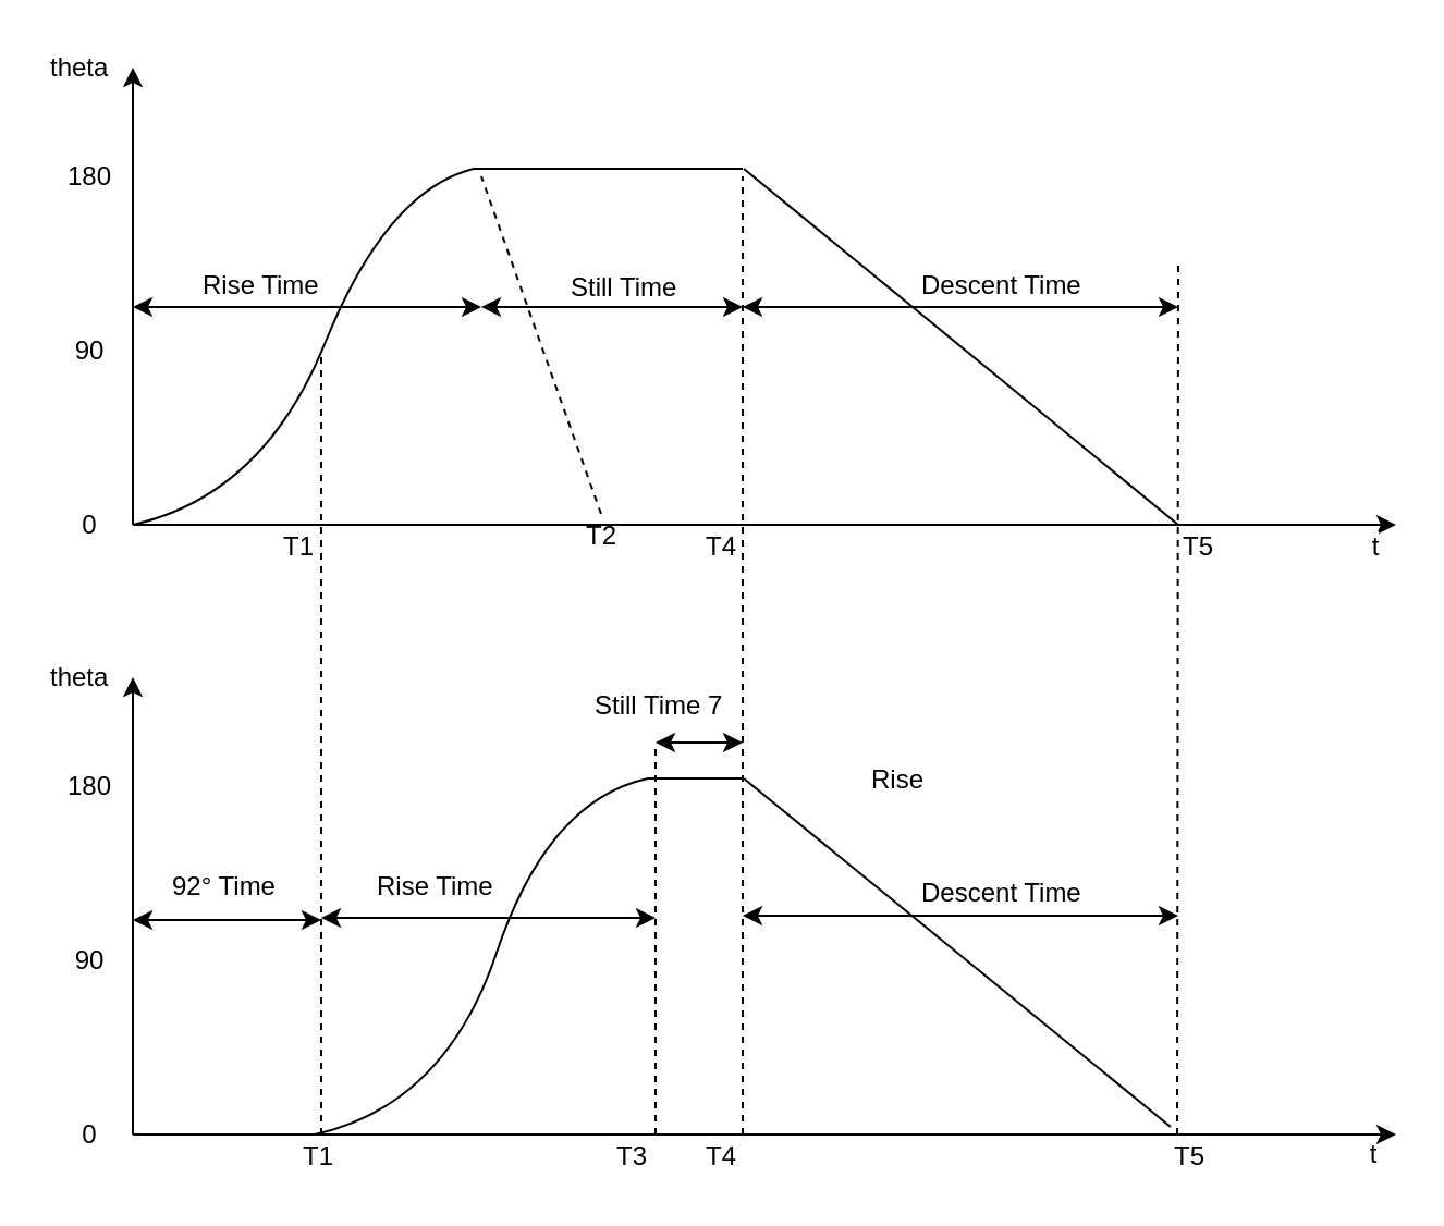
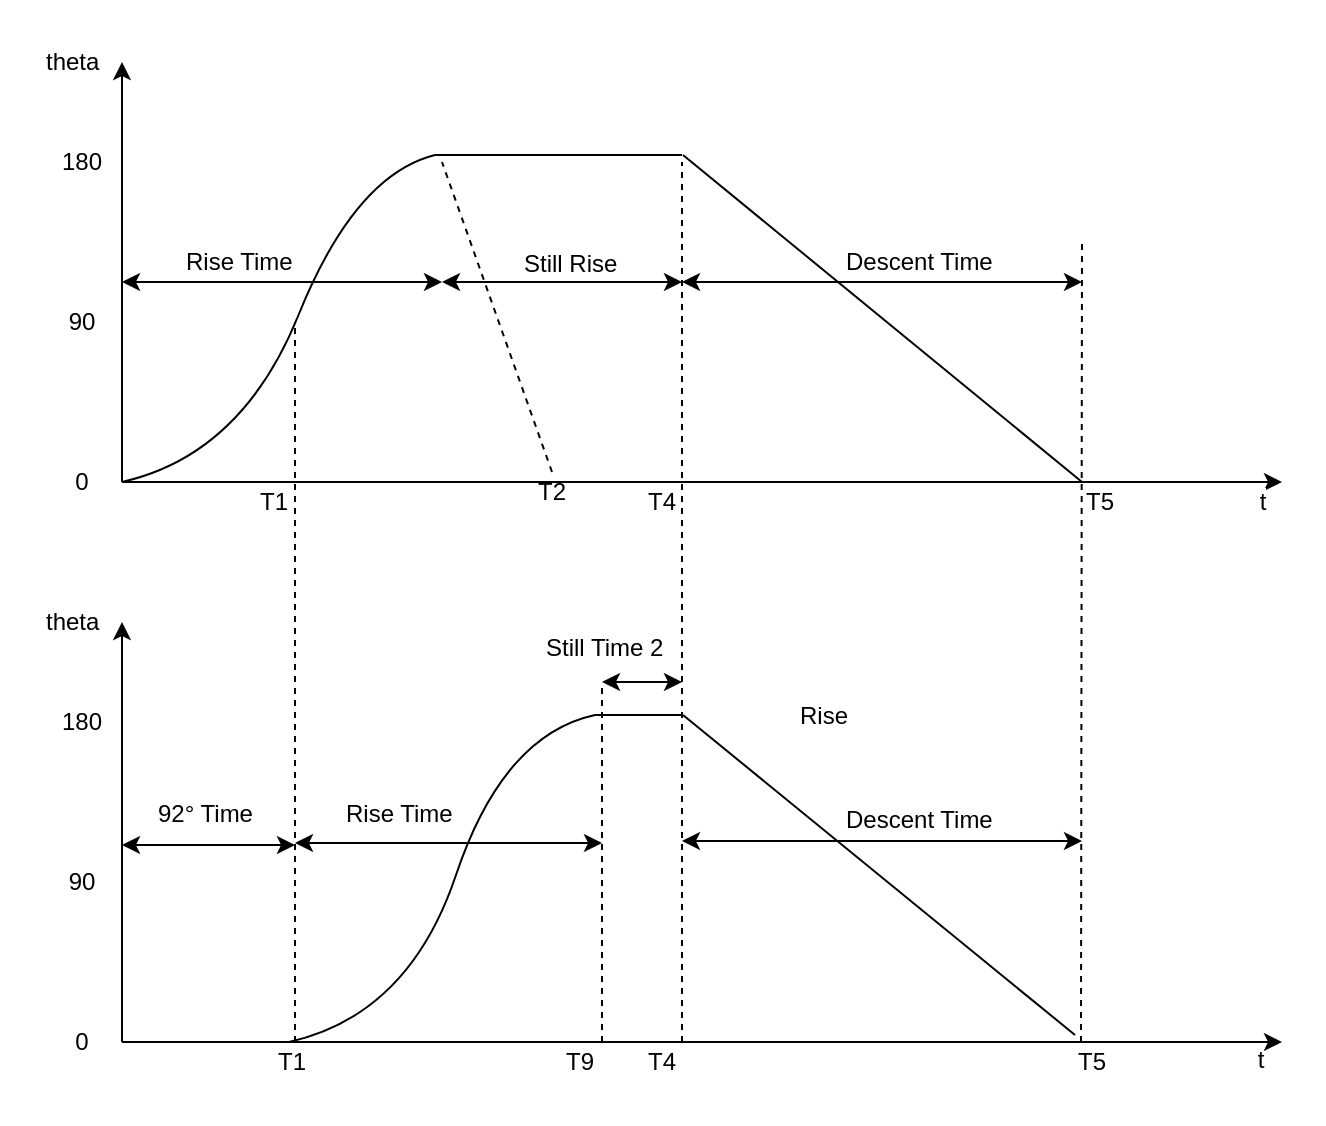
- <mxCell id="40" value="Still Time" style="text;html=1;resizable=0;points=[];autosize=1;align=left;verticalAlign=top;spacingTop=-4;" parent="1" vertex="1"><mxGeometry x="259.5" y="121.5" width="60" height="20" as="geometry" /></mxCell>
+ <mxCell id="40" value="Still Rise" style="text;html=1;resizable=0;points=[];autosize=1;align=left;verticalAlign=top;spacingTop=-4;" parent="1" vertex="1"><mxGeometry x="259.5" y="121.5" width="60" height="20" as="geometry" /></mxCell>
- <mxCell id="43" value="Still Time 7" style="text;html=1;resizable=0;points=[];autosize=1;align=left;verticalAlign=top;spacingTop=-4;" parent="1" vertex="1"><mxGeometry x="270.5" y="313.5" width="70" height="20" as="geometry" /></mxCell>
+ <mxCell id="43" value="Still Time 2" style="text;html=1;resizable=0;points=[];autosize=1;align=left;verticalAlign=top;spacingTop=-4;" parent="1" vertex="1"><mxGeometry x="270.5" y="313.5" width="70" height="20" as="geometry" /></mxCell>
- <mxCell id="30" value="T3" style="text;html=1;resizable=0;points=[];autosize=1;align=left;verticalAlign=top;spacingTop=-4;" parent="1" vertex="1"><mxGeometry x="280.5" y="520.5" width="30" height="20" as="geometry" /></mxCell>
+ <mxCell id="30" value="T9" style="text;html=1;resizable=0;points=[];autosize=1;align=left;verticalAlign=top;spacingTop=-4;" parent="1" vertex="1"><mxGeometry x="280.5" y="520.5" width="30" height="20" as="geometry" /></mxCell>
